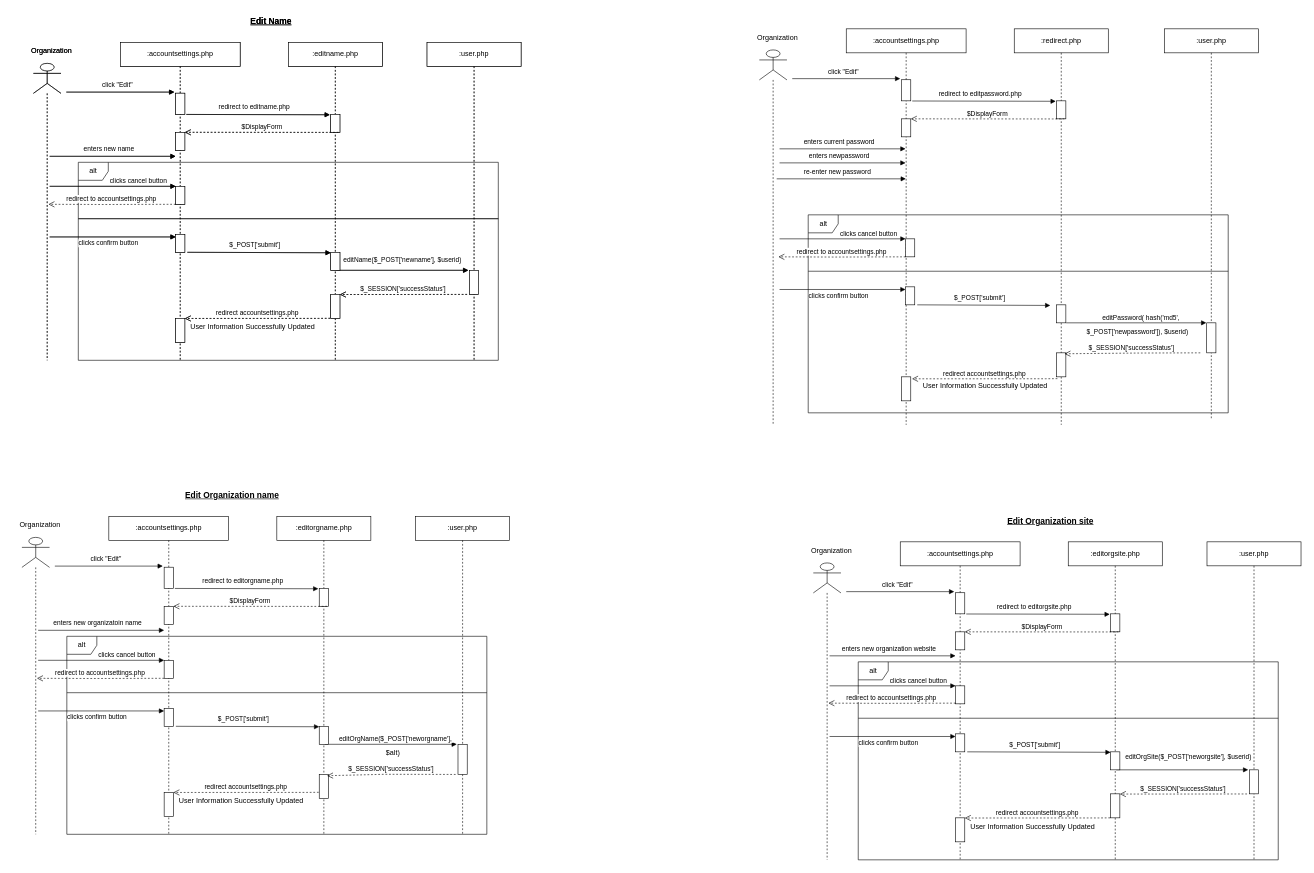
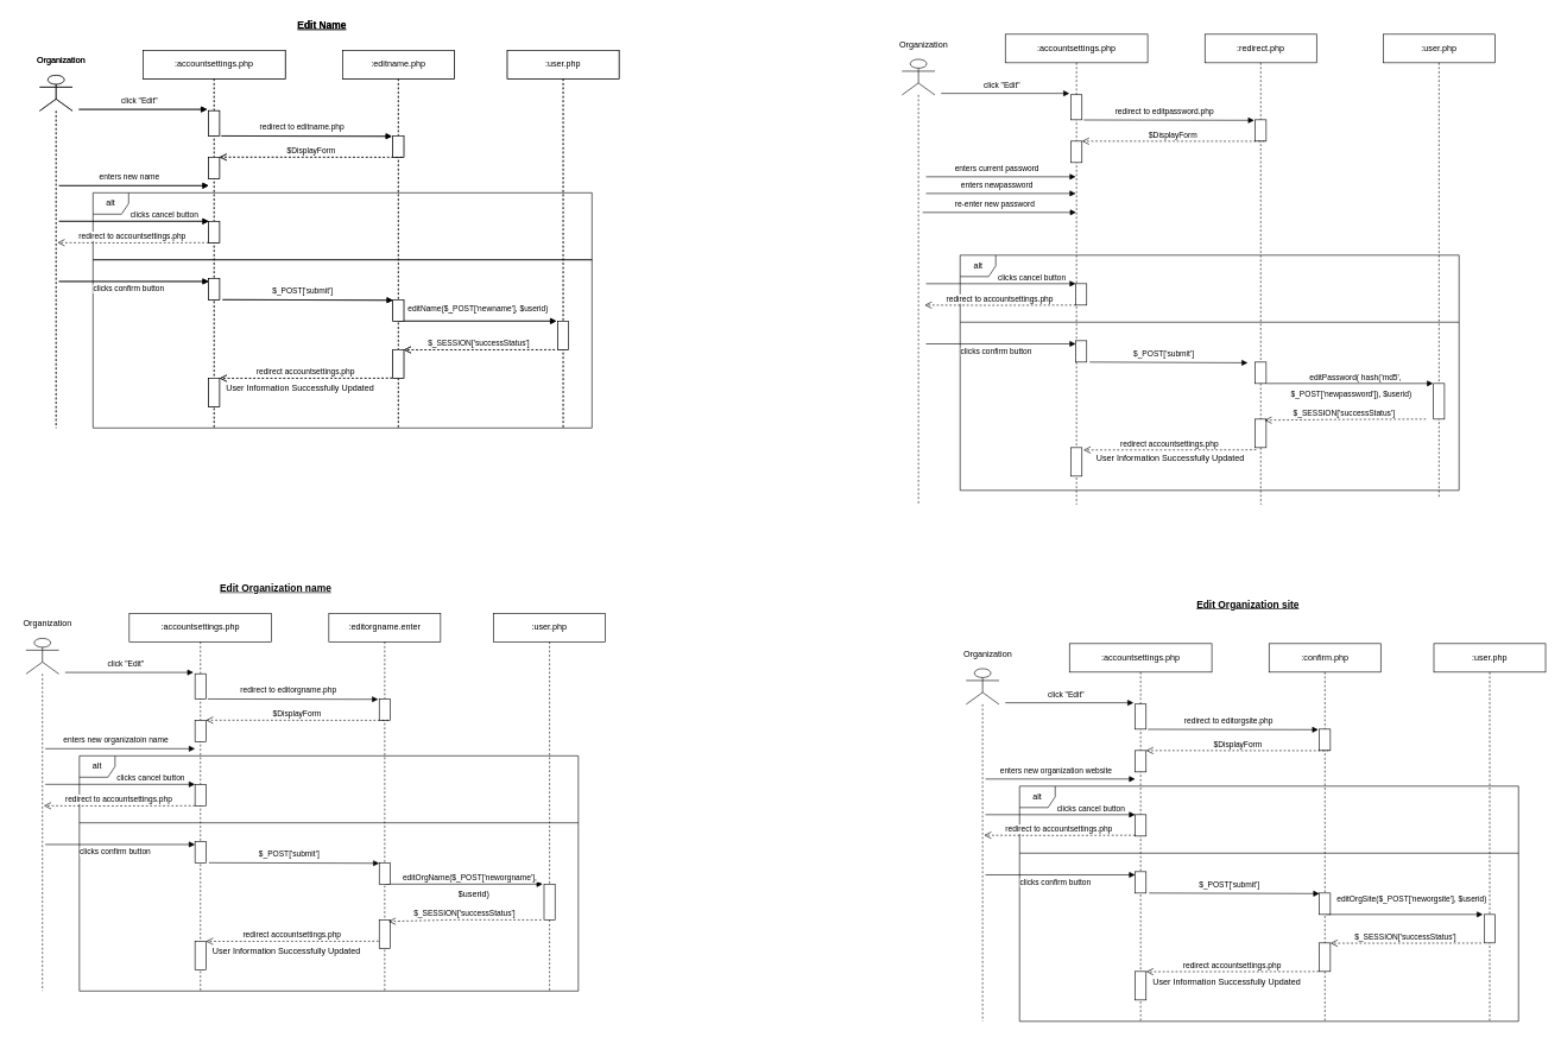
- <mxCell id="125" value="&lt;font style=&quot;font-size: 14px;&quot;&gt;&lt;b&gt;&lt;u&gt;Edit Organization site&lt;/u&gt;&lt;/b&gt;&lt;/font&gt;" style="text;html=1;align=center;verticalAlign=middle;resizable=0;points=[];autosize=1;strokeColor=none;fillColor=none;" parent="1" vertex="1"><mxGeometry x="1665.46" y="852.57" width="170" height="30" as="geometry" /></mxCell>
+ <mxCell id="125" value="&lt;font style=&quot;font-size: 14px;&quot;&gt;&lt;b&gt;&lt;u&gt;Edit Organization site&lt;/u&gt;&lt;/b&gt;&lt;/font&gt;" style="text;html=1;align=center;verticalAlign=middle;resizable=0;points=[];autosize=1;strokeColor=none;fillColor=none;" parent="1" vertex="1"><mxGeometry x="1665.46" y="832.57" width="170" height="30" as="geometry" /></mxCell>
- <mxCell id="96" value=":editorgname.php" style="shape=umlLifeline;perimeter=lifelinePerimeter;whiteSpace=wrap;html=1;container=0;collapsible=0;recursiveResize=0;outlineConnect=0;" parent="1" vertex="1"><mxGeometry x="460.89" y="860" width="156.72" height="530" as="geometry" /></mxCell>
+ <mxCell id="96" value=":editorgname.enter" style="shape=umlLifeline;perimeter=lifelinePerimeter;whiteSpace=wrap;html=1;container=0;collapsible=0;recursiveResize=0;outlineConnect=0;" parent="1" vertex="1"><mxGeometry x="460.89" y="860" width="156.72" height="530" as="geometry" /></mxCell>
- <mxCell id="124" value=":editorgsite.php" style="shape=umlLifeline;perimeter=lifelinePerimeter;whiteSpace=wrap;html=1;container=0;collapsible=0;recursiveResize=0;outlineConnect=0;" parent="1" vertex="1"><mxGeometry x="1779.9" y="902.57" width="156.72" height="530" as="geometry" /></mxCell>
+ <mxCell id="124" value=":confirm.php" style="shape=umlLifeline;perimeter=lifelinePerimeter;whiteSpace=wrap;html=1;container=0;collapsible=0;recursiveResize=0;outlineConnect=0;" parent="1" vertex="1"><mxGeometry x="1779.9" y="902.57" width="156.72" height="530" as="geometry" /></mxCell>
- <mxCell id="142" value="$alt)" style="text;whiteSpace=wrap;html=1;" parent="1" vertex="1"><mxGeometry x="641.25" y="1240" width="70" height="32.43" as="geometry" /></mxCell>
+ <mxCell id="142" value="$userid)" style="text;whiteSpace=wrap;html=1;" parent="1" vertex="1"><mxGeometry x="641.25" y="1240" width="70" height="32.43" as="geometry" /></mxCell>
